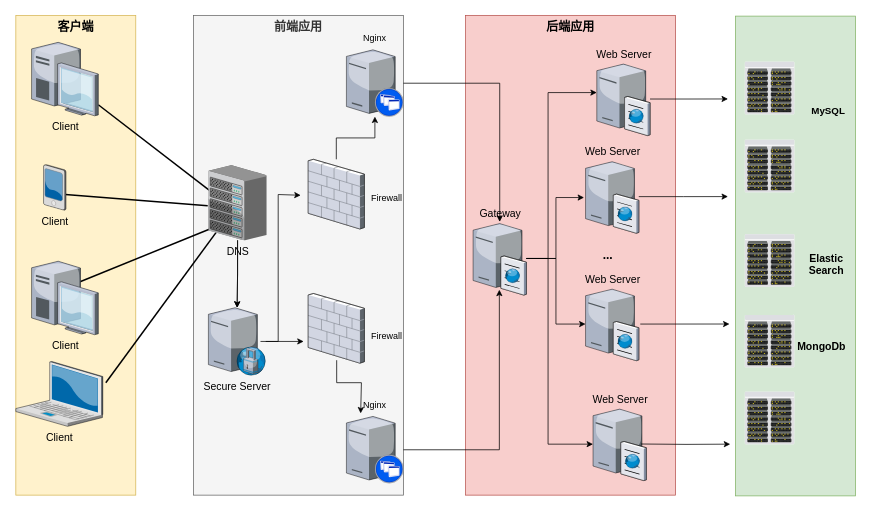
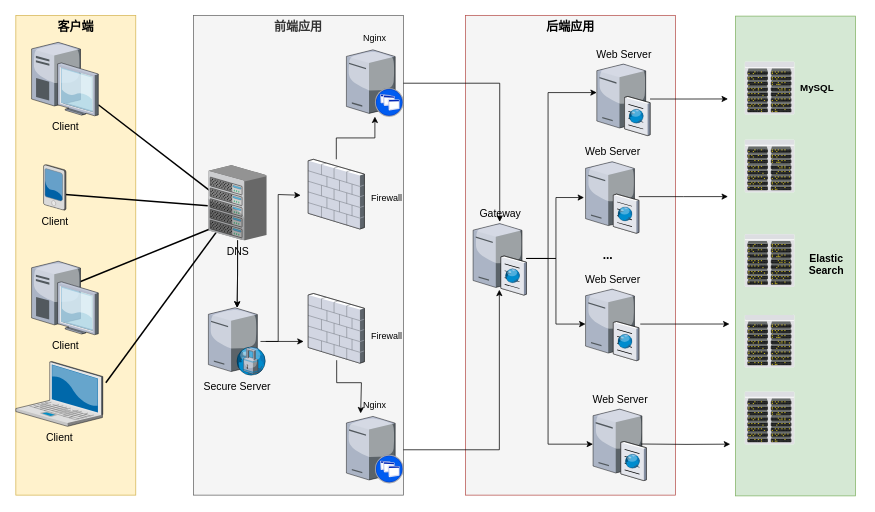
- <mxCell id="30" value="&lt;font style=&quot;font-size: 13px;&quot;&gt;&lt;b&gt;MySQL&lt;/b&gt;&lt;/font&gt;" style="text;html=1;align=center;verticalAlign=middle;whiteSpace=wrap;rounded=0;" vertex="1" parent="1"><mxGeometry x="1073.61" y="132" width="60" height="30" as="geometry" /></mxCell>
+ <mxCell id="30" value="&lt;font style=&quot;font-size: 13px;&quot;&gt;&lt;b&gt;MySQL&lt;/b&gt;&lt;/font&gt;" style="text;html=1;align=center;verticalAlign=middle;whiteSpace=wrap;rounded=0;" vertex="1" parent="1"><mxGeometry x="1058.61" y="102" width="60" height="30" as="geometry" /></mxCell>
- <mxCell id="2" value="&lt;font style=&quot;font-size: 16px;&quot;&gt;&lt;b&gt;后端应用&lt;/b&gt;&lt;/font&gt;" style="whiteSpace=wrap;html=1;fillColor=#f8cecc;fontSize=14;strokeColor=#b85450;verticalAlign=top;" parent="1" vertex="1"><mxGeometry x="620" y="20" width="280" height="640" as="geometry" /></mxCell>
+ <mxCell id="2" value="&lt;font style=&quot;font-size: 16px;&quot;&gt;&lt;b&gt;后端应用&lt;/b&gt;&lt;/font&gt;" style="whiteSpace=wrap;html=1;fillColor=#f5f5f5;fontSize=14;strokeColor=#b85450;verticalAlign=top;" parent="1" vertex="1"><mxGeometry x="620" y="20" width="280" height="640" as="geometry" /></mxCell>
- <mxCell id="32" value="&lt;font style=&quot;font-size: 14px;&quot;&gt;&lt;b&gt;MongoDb&lt;/b&gt;&lt;/font&gt;" style="text;html=1;align=center;verticalAlign=middle;whiteSpace=wrap;rounded=0;" vertex="1" parent="1"><mxGeometry x="1064.61" y="447" width="60" height="30" as="geometry" /></mxCell>
